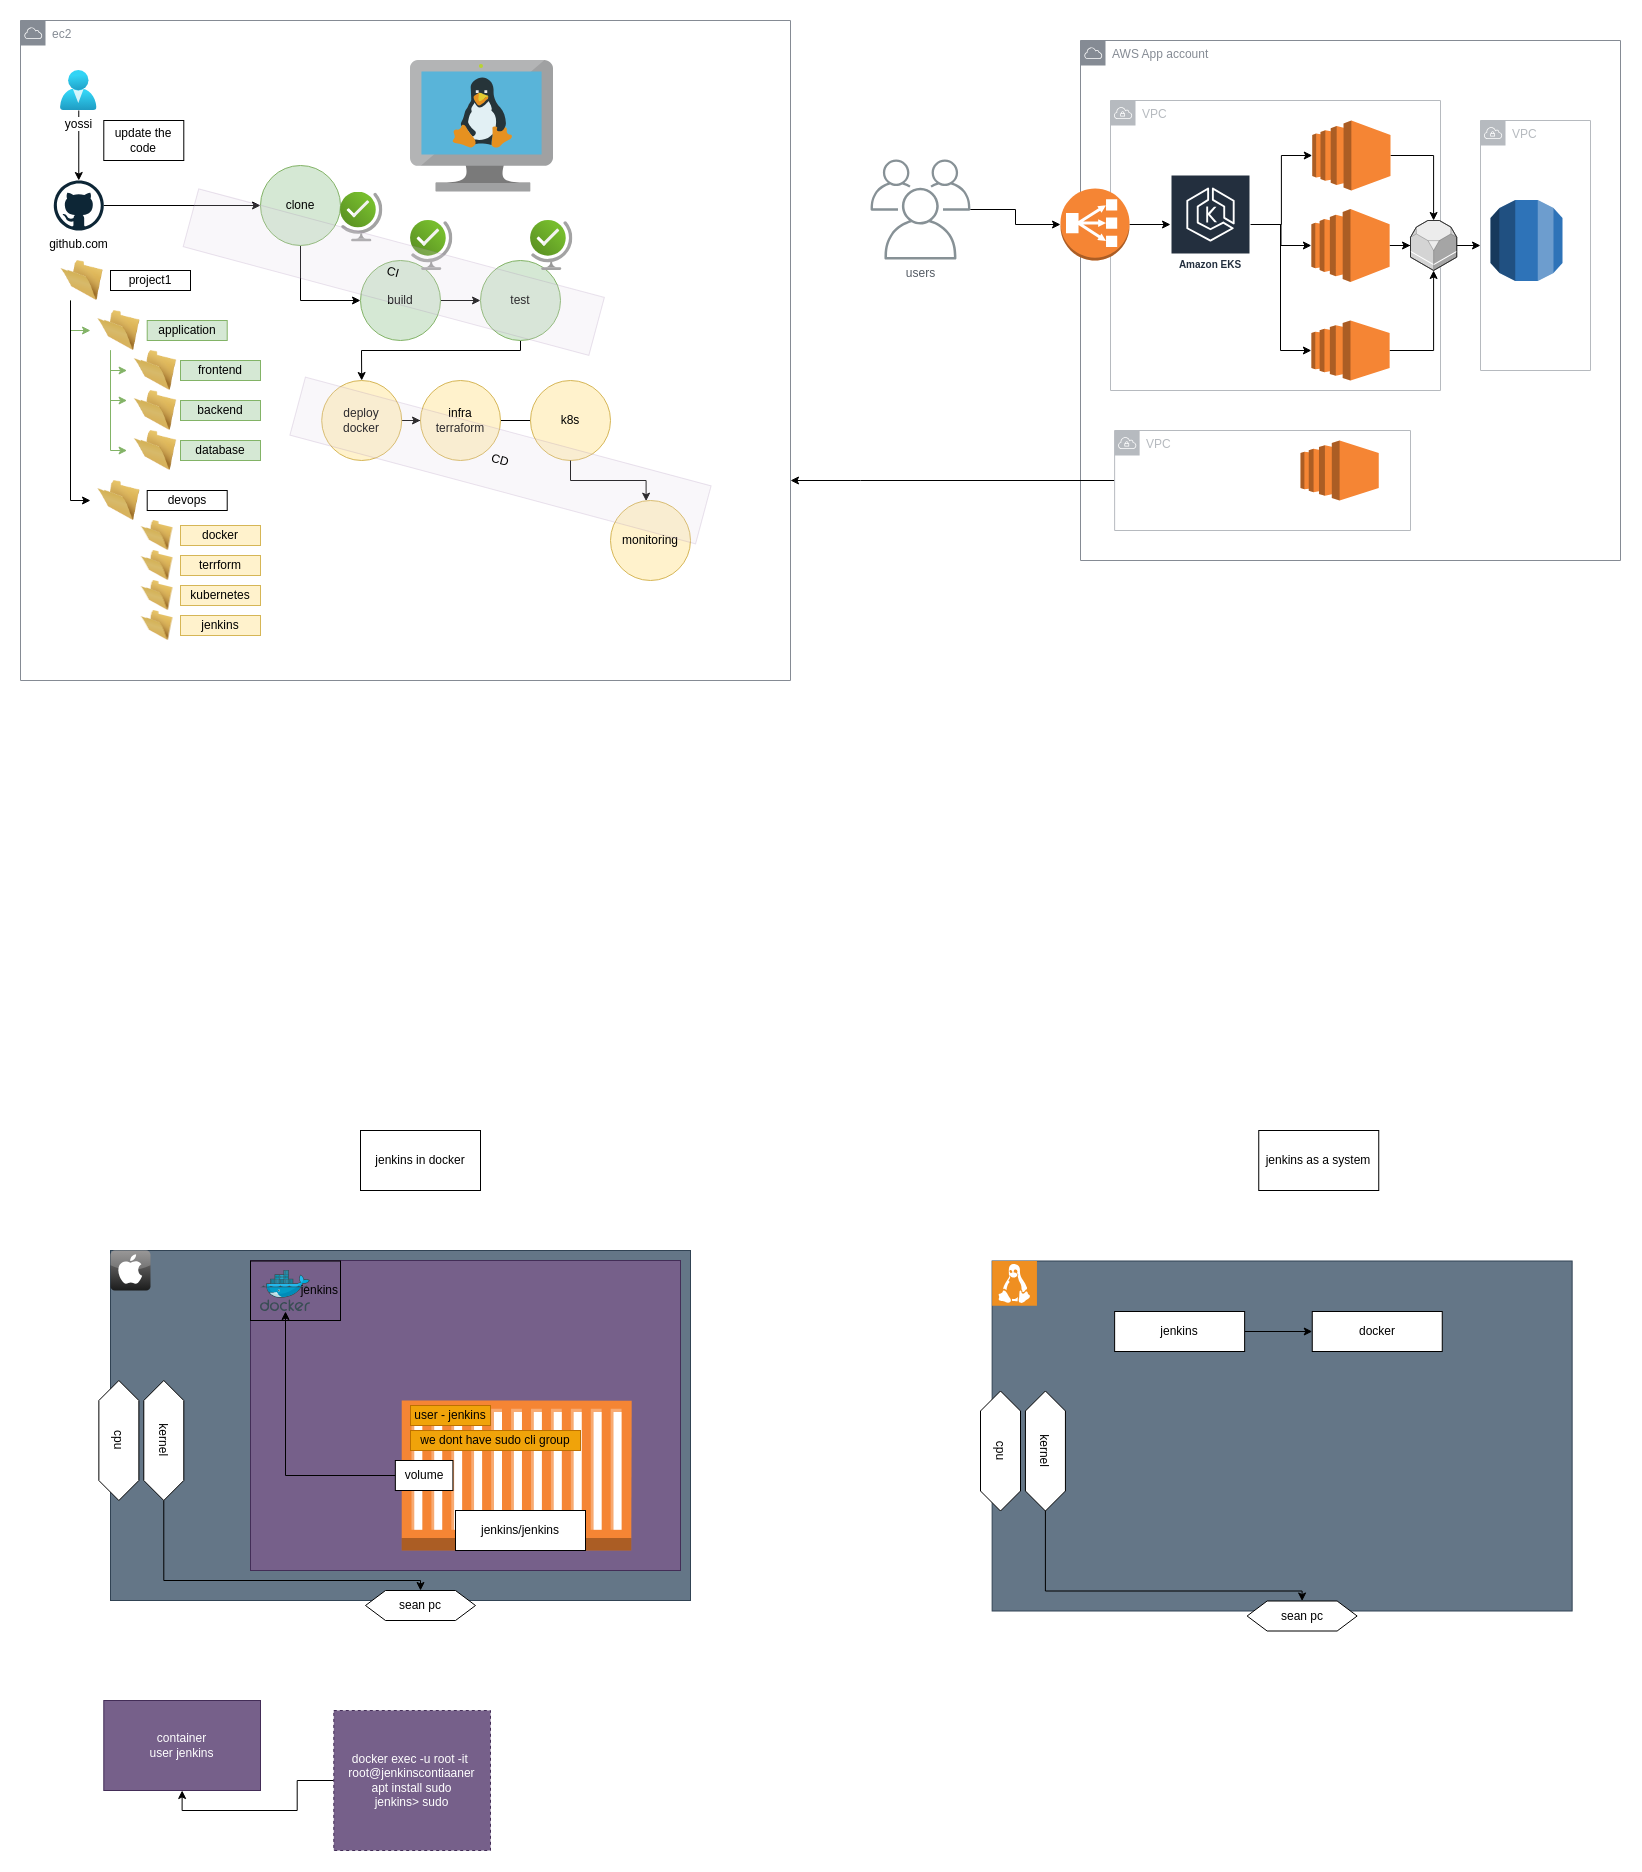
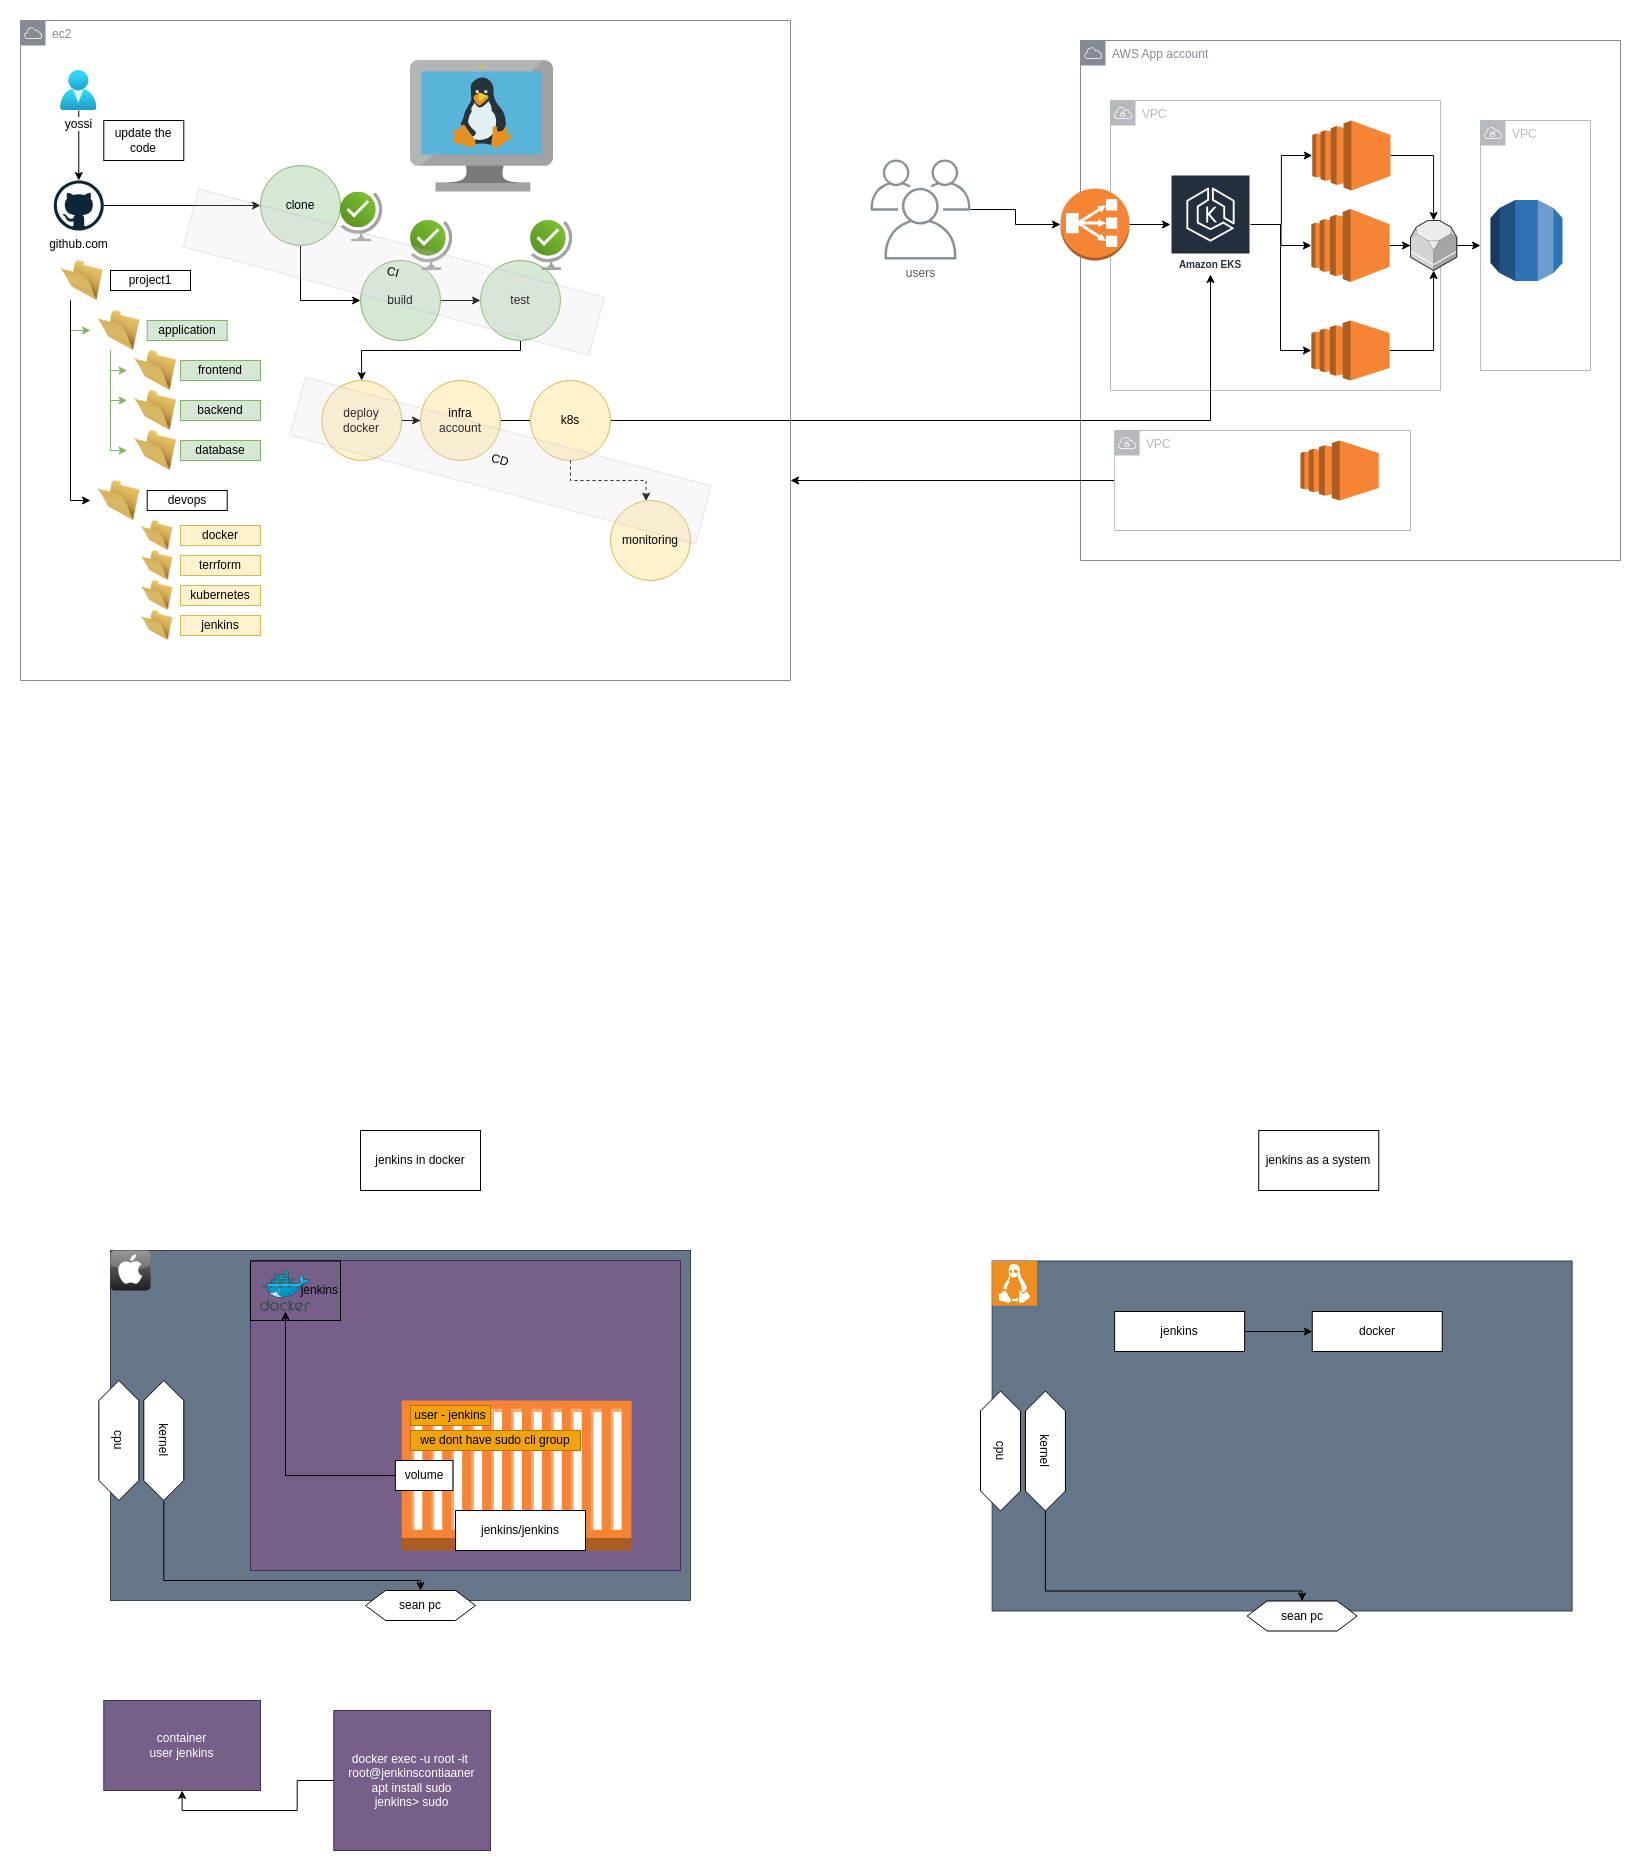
- <mxCell id="62" value="infra&lt;br&gt;terraform" style="ellipse;whiteSpace=wrap;html=1;aspect=fixed;fillColor=#fff2cc;strokeColor=#d6b656;" vertex="1" parent="1"><mxGeometry x="420" y="380" width="80" height="80" as="geometry" /></mxCell>
+ <mxCell id="62" value="infra&lt;br&gt;account" style="ellipse;whiteSpace=wrap;html=1;aspect=fixed;fillColor=#fff2cc;strokeColor=#d6b656;" vertex="1" parent="1"><mxGeometry x="420" y="380" width="80" height="80" as="geometry" /></mxCell>
+ <mxCell id="63" style="edgeStyle=orthogonalEdgeStyle;rounded=0;orthogonalLoop=1;jettySize=auto;html=1;" edge="1" parent="1" source="64" target="51"><mxGeometry relative="1" as="geometry" /></mxCell>
- <mxCell id="66" style="edgeStyle=orthogonalEdgeStyle;rounded=0;orthogonalLoop=1;jettySize=auto;html=1;entryX=0.445;entryY=0.008;entryDx=0;entryDy=0;entryPerimeter=0;" edge="1" parent="1" source="64" target="65"><mxGeometry relative="1" as="geometry" /></mxCell>
+ <mxCell id="66" style="edgeStyle=orthogonalEdgeStyle;rounded=0;orthogonalLoop=1;jettySize=auto;html=1;entryX=0.445;entryY=0.008;entryDx=0;entryDy=0;entryPerimeter=0;dashed=1;" edge="1" parent="1" source="64" target="65"><mxGeometry relative="1" as="geometry" /></mxCell>
- <mxCell id="93" value="docker exec -u root -it&amp;nbsp;&lt;br&gt;root@jenkinscontiaaner&lt;br&gt;apt install sudo&lt;br&gt;jenkins&amp;gt; sudo" style="rounded=0;whiteSpace=wrap;html=1;fillColor=#76608a;fontColor=#ffffff;strokeColor=#432D57;dashed=1;" vertex="1" parent="1"><mxGeometry x="333.29" y="1710" width="156.71" height="140" as="geometry" /></mxCell>
+ <mxCell id="93" value="docker exec -u root -it&amp;nbsp;&lt;br&gt;root@jenkinscontiaaner&lt;br&gt;apt install sudo&lt;br&gt;jenkins&amp;gt; sudo" style="rounded=0;whiteSpace=wrap;html=1;fillColor=#76608a;fontColor=#ffffff;strokeColor=#432D57;" vertex="1" parent="1"><mxGeometry x="333.29" y="1710" width="156.71" height="140" as="geometry" /></mxCell>
